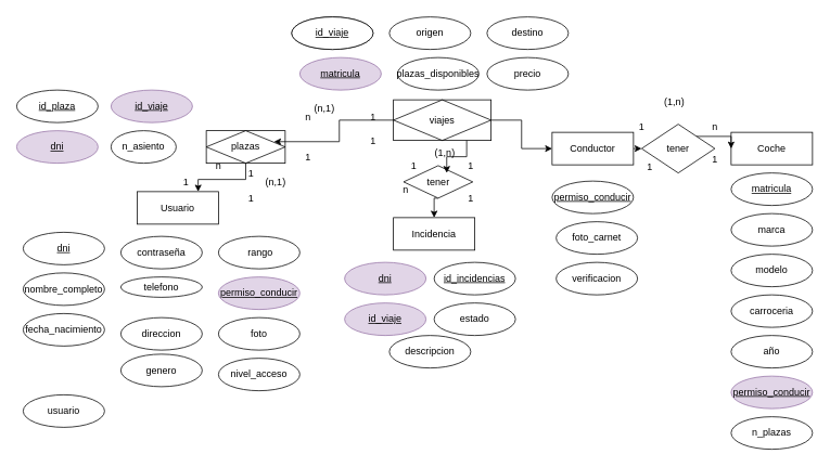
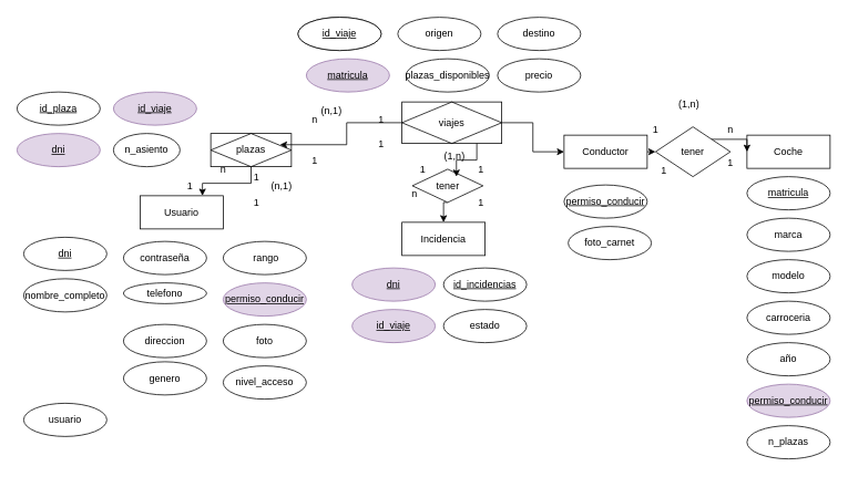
- <mxCell id="16" value="verificacion" style="ellipse;whiteSpace=wrap;html=1;align=center;" parent="1" vertex="1"><mxGeometry x="683" y="322" width="100" height="40" as="geometry" /></mxCell>
- <mxCell id="7" value="fecha_nacimiento" style="ellipse;whiteSpace=wrap;html=1;align=center;" parent="1" vertex="1"><mxGeometry x="28" y="385" width="100" height="40" as="geometry" /></mxCell>
- <mxCell id="42" value="descripcion" style="ellipse;whiteSpace=wrap;html=1;align=center;" parent="1" vertex="1"><mxGeometry x="478" y="412" width="100" height="40" as="geometry" /></mxCell>
